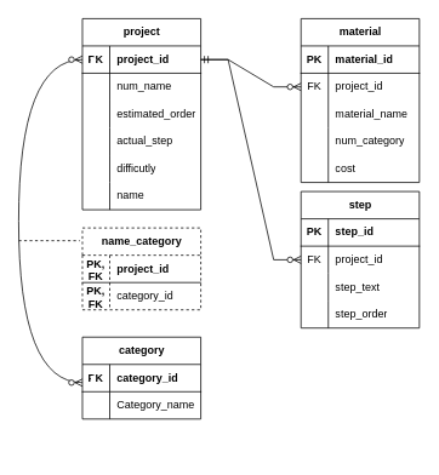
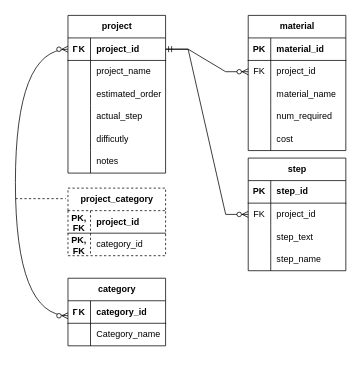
- <mxCell id="8" value="num_name" style="shape=partialRectangle;connectable=0;fillColor=none;top=0;left=0;bottom=0;right=0;align=left;spacingLeft=6;overflow=hidden;whiteSpace=wrap;html=1;" vertex="1" parent="6"><mxGeometry x="30" width="100" height="30" as="geometry"><mxRectangle width="100" height="30" as="alternateBounds" /></mxGeometry></mxCell>
+ <mxCell id="8" value="project_name" style="shape=partialRectangle;connectable=0;fillColor=none;top=0;left=0;bottom=0;right=0;align=left;spacingLeft=6;overflow=hidden;whiteSpace=wrap;html=1;" vertex="1" parent="6"><mxGeometry x="30" width="100" height="30" as="geometry"><mxRectangle width="100" height="30" as="alternateBounds" /></mxGeometry></mxCell>
- <mxCell id="33" value="num_category" style="shape=partialRectangle;connectable=0;fillColor=none;top=0;left=0;bottom=0;right=0;align=left;spacingLeft=6;overflow=hidden;whiteSpace=wrap;html=1;" vertex="1" parent="31"><mxGeometry x="30" width="100" height="30" as="geometry"><mxRectangle width="100" height="30" as="alternateBounds" /></mxGeometry></mxCell>
+ <mxCell id="33" value="num_required" style="shape=partialRectangle;connectable=0;fillColor=none;top=0;left=0;bottom=0;right=0;align=left;spacingLeft=6;overflow=hidden;whiteSpace=wrap;html=1;" vertex="1" parent="31"><mxGeometry x="30" width="100" height="30" as="geometry"><mxRectangle width="100" height="30" as="alternateBounds" /></mxGeometry></mxCell>
- <mxCell id="20" value="name" style="shape=partialRectangle;connectable=0;fillColor=none;top=0;left=0;bottom=0;right=0;align=left;spacingLeft=6;overflow=hidden;whiteSpace=wrap;html=1;" vertex="1" parent="18"><mxGeometry x="30" width="100" height="30" as="geometry"><mxRectangle width="100" height="30" as="alternateBounds" /></mxGeometry></mxCell>
+ <mxCell id="20" value="notes" style="shape=partialRectangle;connectable=0;fillColor=none;top=0;left=0;bottom=0;right=0;align=left;spacingLeft=6;overflow=hidden;whiteSpace=wrap;html=1;" vertex="1" parent="18"><mxGeometry x="30" width="100" height="30" as="geometry"><mxRectangle width="100" height="30" as="alternateBounds" /></mxGeometry></mxCell>
- <mxCell id="57" value="name_category" style="shape=table;startSize=30;container=1;collapsible=1;childLayout=tableLayout;fixedRows=1;rowLines=0;fontStyle=1;align=center;resizeLast=1;html=1;dashed=1;" vertex="1" parent="1"><mxGeometry x="90" y="250" width="130" height="90" as="geometry"><mxRectangle x="90" y="260" width="70" height="30" as="alternateBounds" /></mxGeometry></mxCell>
+ <mxCell id="57" value="project_category" style="shape=table;startSize=30;container=1;collapsible=1;childLayout=tableLayout;fixedRows=1;rowLines=0;fontStyle=1;align=center;resizeLast=1;html=1;dashed=1;" vertex="1" parent="1"><mxGeometry x="90" y="250" width="130" height="90" as="geometry"><mxRectangle x="90" y="260" width="70" height="30" as="alternateBounds" /></mxGeometry></mxCell>
- <mxCell id="49" value="step_order" style="shape=partialRectangle;connectable=0;fillColor=none;top=0;left=0;bottom=0;right=0;align=left;spacingLeft=6;overflow=hidden;whiteSpace=wrap;html=1;" vertex="1" parent="47"><mxGeometry x="30" width="100" height="30" as="geometry"><mxRectangle width="100" height="30" as="alternateBounds" /></mxGeometry></mxCell>
+ <mxCell id="49" value="step_name" style="shape=partialRectangle;connectable=0;fillColor=none;top=0;left=0;bottom=0;right=0;align=left;spacingLeft=6;overflow=hidden;whiteSpace=wrap;html=1;" vertex="1" parent="47"><mxGeometry x="30" width="100" height="30" as="geometry"><mxRectangle width="100" height="30" as="alternateBounds" /></mxGeometry></mxCell>
